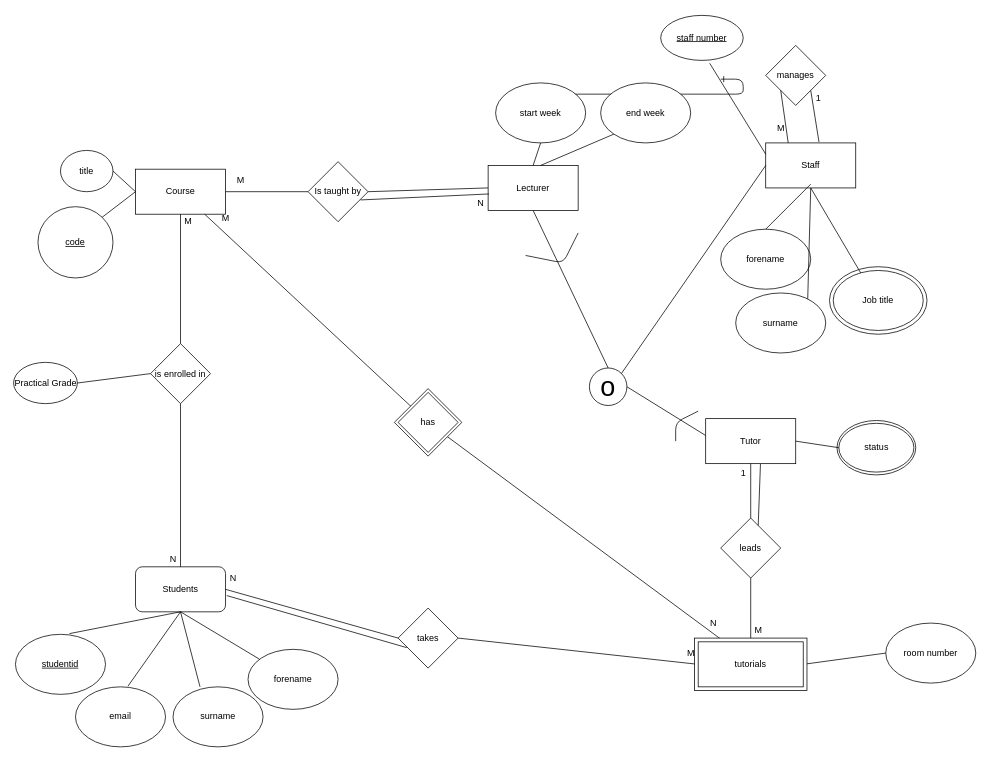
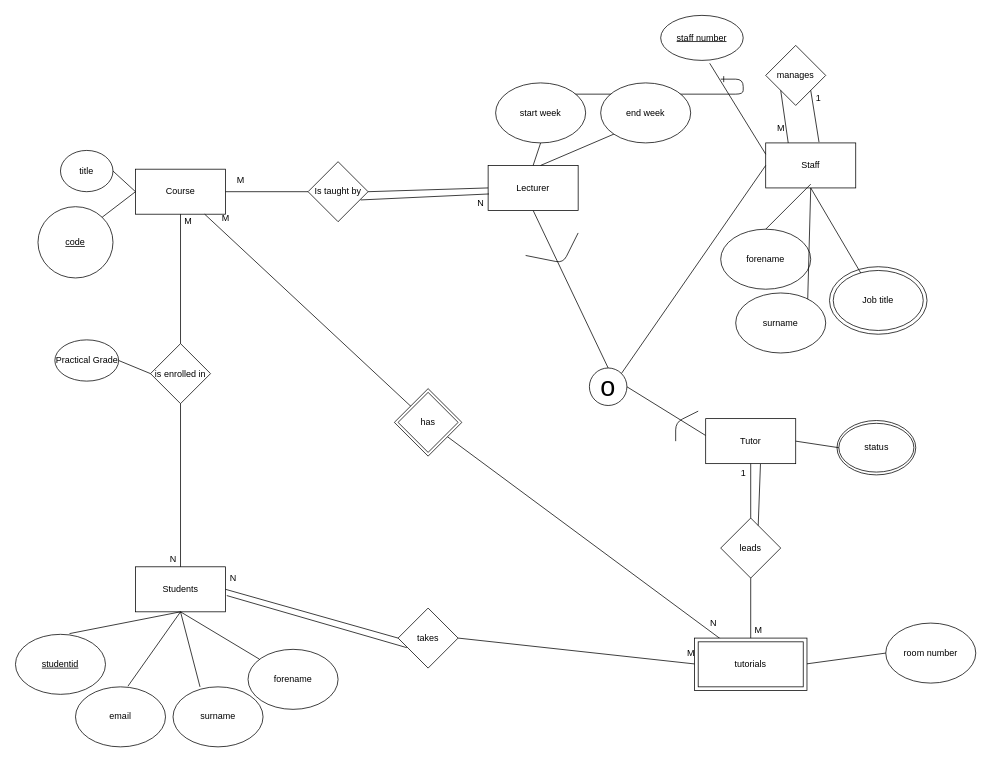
- <mxCell id="44" value="Practical Grade" style="ellipse;whiteSpace=wrap;html=1;" vertex="1" parent="1"><mxGeometry x="17.5" y="482.5" width="85" height="55" as="geometry" /></mxCell>
+ <mxCell id="44" value="Practical Grade" style="ellipse;whiteSpace=wrap;html=1;" vertex="1" parent="1"><mxGeometry x="72.5" y="452.5" width="85" height="55" as="geometry" /></mxCell>
- <mxCell id="5" value="Students" style="whiteSpace=wrap;html=1;rounded=1;" vertex="1" parent="1"><mxGeometry x="180" y="755" width="120" height="60" as="geometry" /></mxCell>
+ <mxCell id="5" value="Students" style="rounded=0;whiteSpace=wrap;html=1;" vertex="1" parent="1"><mxGeometry x="180" y="755" width="120" height="60" as="geometry" /></mxCell>
